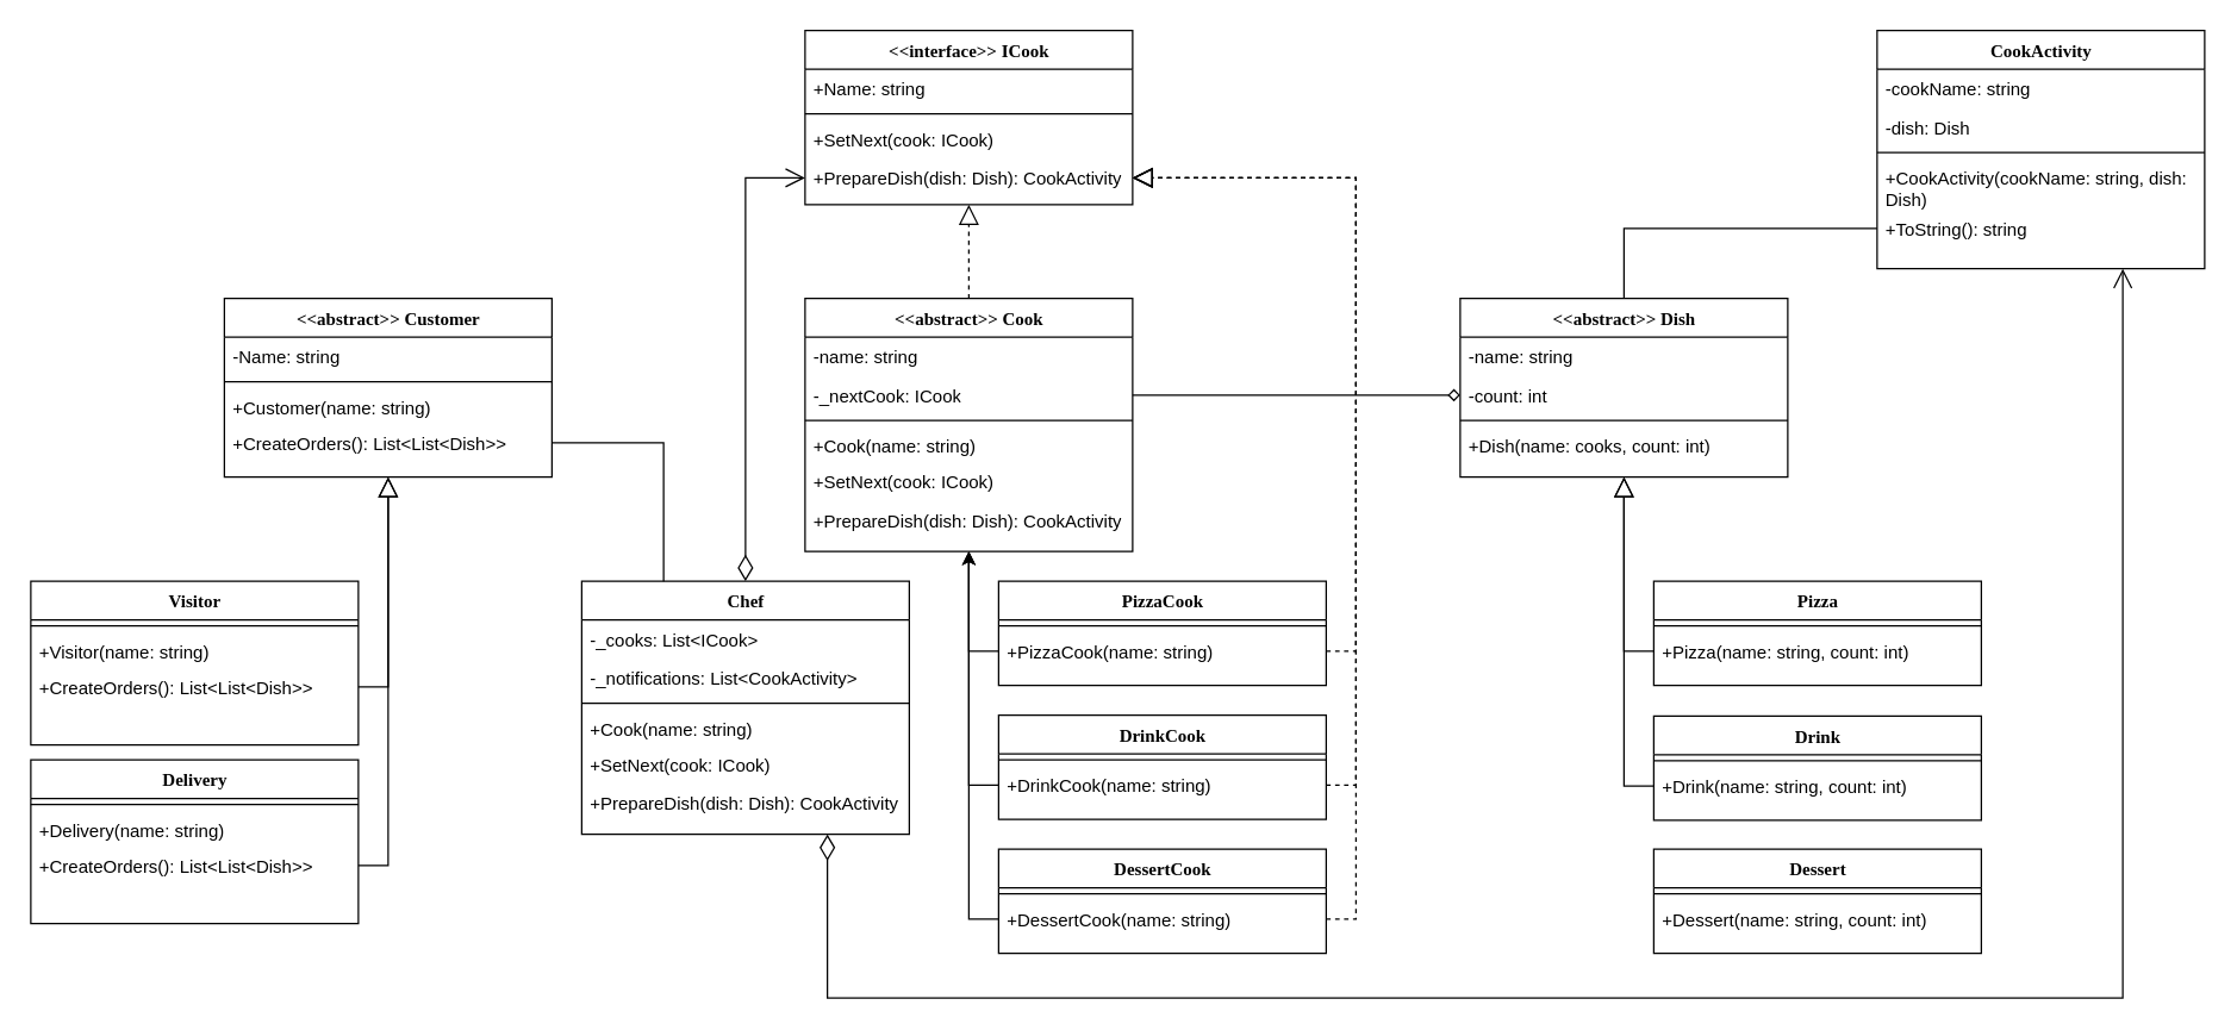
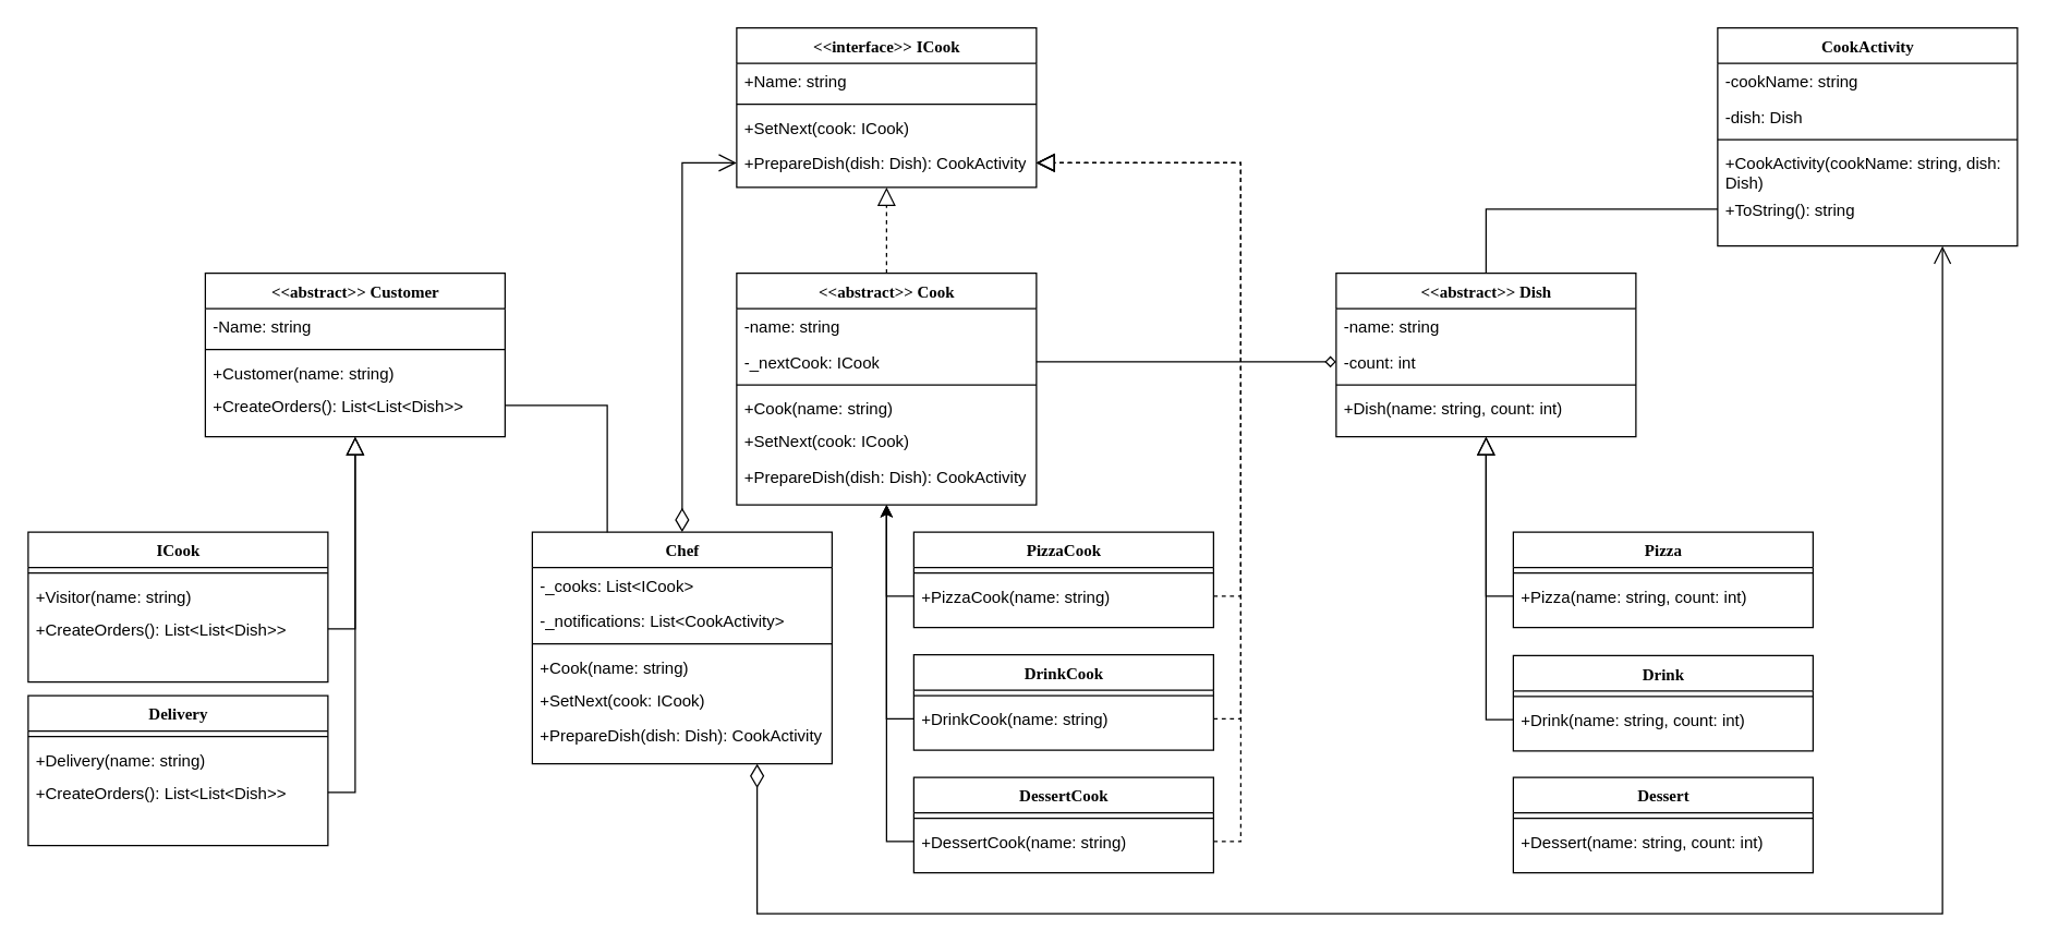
- <mxCell id="11" value="&lt;div&gt;+Dish(name: cooks, count: int)&lt;/div&gt;&lt;div&gt;&lt;br&gt;&lt;/div&gt;" style="text;html=1;strokeColor=none;fillColor=none;align=left;verticalAlign=top;spacingLeft=4;spacingRight=4;whiteSpace=wrap;overflow=hidden;rotatable=0;points=[[0,0.5],[1,0.5]];portConstraint=eastwest;" vertex="1" parent="7"><mxGeometry y="86" width="220" height="24" as="geometry" /></mxCell>
+ <mxCell id="11" value="&lt;div&gt;+Dish(name: string, count: int)&lt;/div&gt;&lt;div&gt;&lt;br&gt;&lt;/div&gt;" style="text;html=1;strokeColor=none;fillColor=none;align=left;verticalAlign=top;spacingLeft=4;spacingRight=4;whiteSpace=wrap;overflow=hidden;rotatable=0;points=[[0,0.5],[1,0.5]];portConstraint=eastwest;" vertex="1" parent="7"><mxGeometry y="86" width="220" height="24" as="geometry" /></mxCell>
- <mxCell id="61" value="Visitor" style="swimlane;html=1;fontStyle=1;align=center;verticalAlign=top;childLayout=stackLayout;horizontal=1;startSize=26;horizontalStack=0;resizeParent=1;resizeLast=0;collapsible=1;marginBottom=0;swimlaneFillColor=#ffffff;rounded=0;shadow=0;comic=0;labelBackgroundColor=none;strokeWidth=1;fillColor=none;fontFamily=Verdana;fontSize=12" vertex="1" parent="1"><mxGeometry x="20" y="390" width="220" height="110" as="geometry" /></mxCell>
+ <mxCell id="61" value="ICook" style="swimlane;html=1;fontStyle=1;align=center;verticalAlign=top;childLayout=stackLayout;horizontal=1;startSize=26;horizontalStack=0;resizeParent=1;resizeLast=0;collapsible=1;marginBottom=0;swimlaneFillColor=#ffffff;rounded=0;shadow=0;comic=0;labelBackgroundColor=none;strokeWidth=1;fillColor=none;fontFamily=Verdana;fontSize=12" vertex="1" parent="1"><mxGeometry x="20" y="390" width="220" height="110" as="geometry" /></mxCell>
